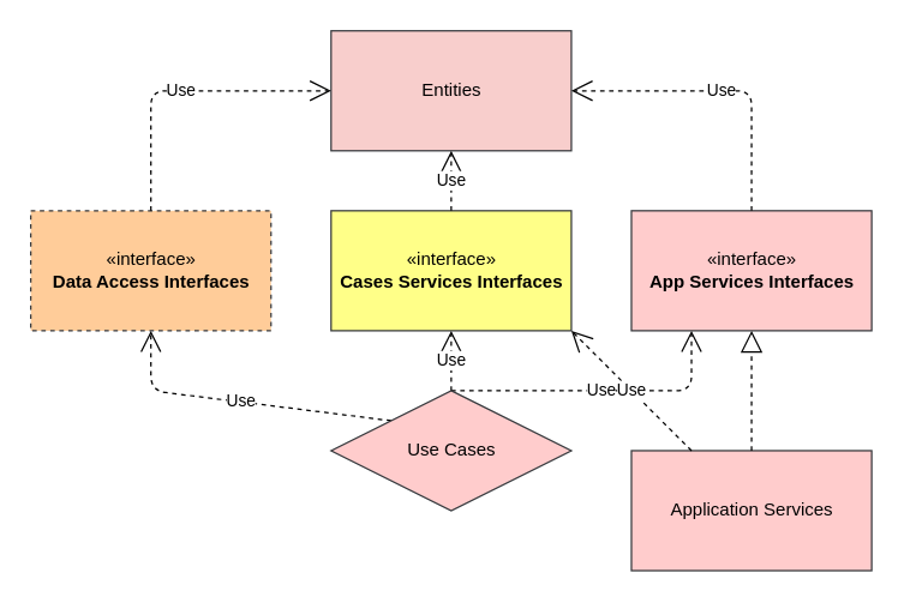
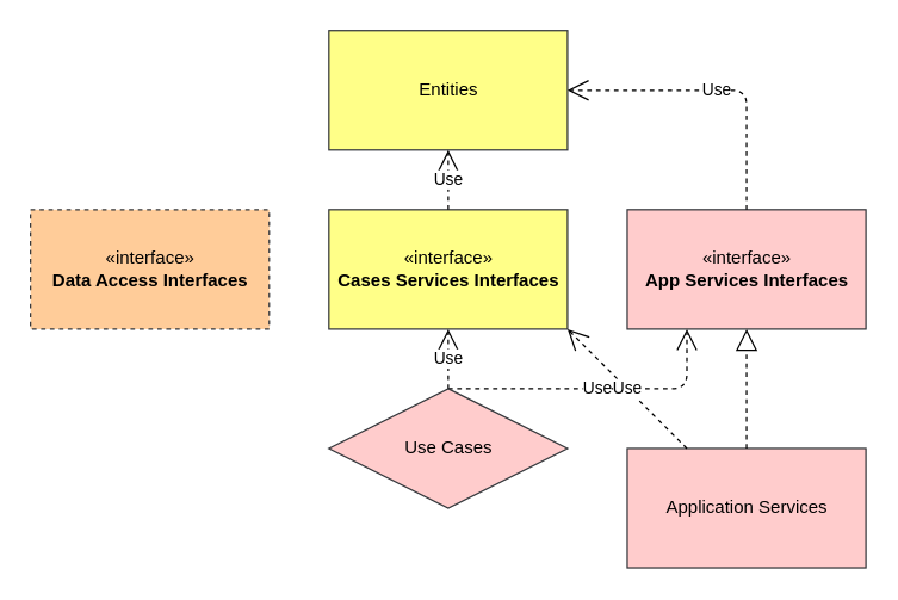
- <mxCell id="14" value="Use" style="endArrow=open;endSize=12;dashed=1;html=1;exitX=0.5;exitY=0;exitDx=0;exitDy=0;entryX=0;entryY=0.5;entryDx=0;entryDy=0;" edge="1" parent="1" source="9" target="3"><mxGeometry width="160" relative="1" as="geometry"><mxPoint x="510" y="150" as="sourcePoint" /><mxPoint x="390" y="70" as="targetPoint" /><Array as="points"><mxPoint x="100" y="60" /></Array></mxGeometry></mxCell>
- <mxCell id="3" value="Entities" style="html=1;fillColor=#f8cecc;strokeColor=#36393d;" parent="1" vertex="1"><mxGeometry x="220" y="20" width="160" height="80" as="geometry" /></mxCell>
+ <mxCell id="3" value="Entities" style="html=1;fillColor=#ffff88;strokeColor=#36393d;" parent="1" vertex="1"><mxGeometry x="220" y="20" width="160" height="80" as="geometry" /></mxCell>
- <mxCell id="10" value="Use" style="endArrow=open;endSize=12;dashed=1;html=1;exitX=0;exitY=0;exitDx=0;exitDy=0;entryX=0.5;entryY=1;entryDx=0;entryDy=0;" parent="1" source="11" target="9" edge="1"><mxGeometry width="160" relative="1" as="geometry"><mxPoint x="390" y="600" as="sourcePoint" /><mxPoint x="390" y="640" as="targetPoint" /><Array as="points"><mxPoint x="100" y="260" /></Array></mxGeometry></mxCell>
